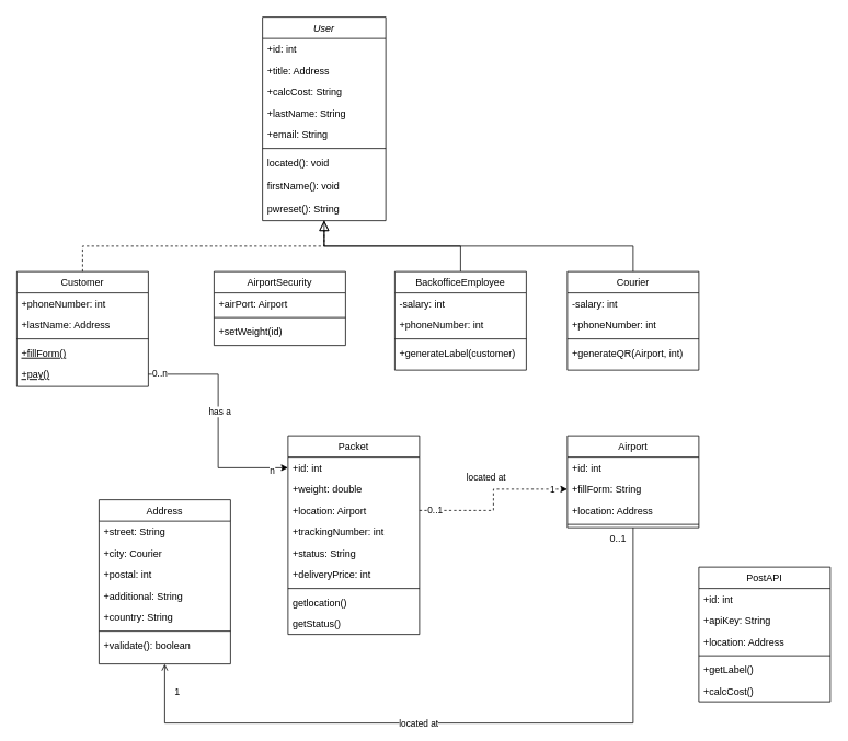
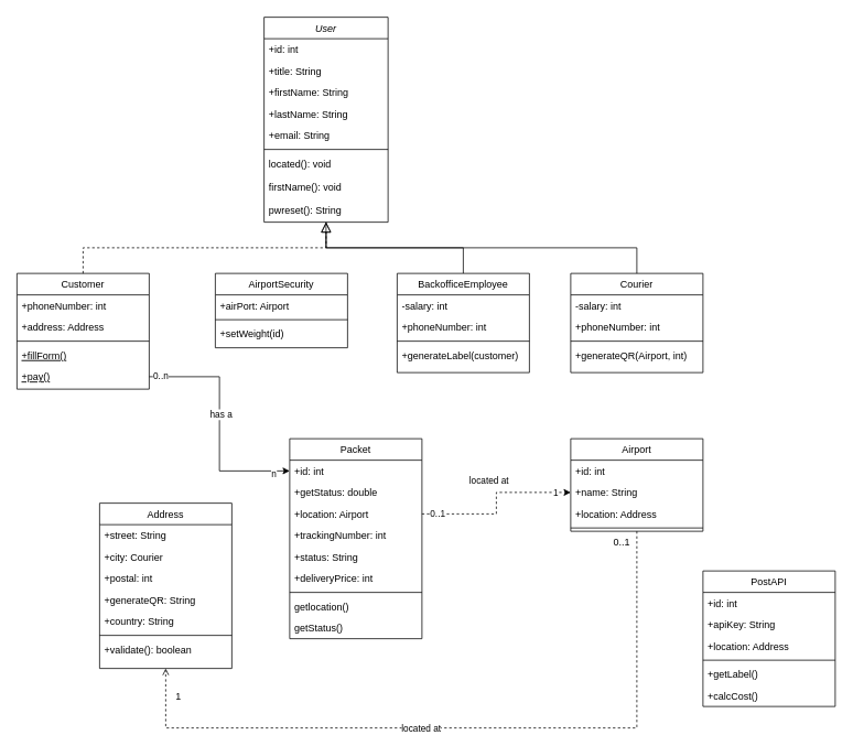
- <mxCell id="4" value="+title: Address" style="text;align=left;verticalAlign=top;spacingLeft=4;spacingRight=4;overflow=hidden;rotatable=0;points=[[0,0.5],[1,0.5]];portConstraint=eastwest;" parent="2" vertex="1"><mxGeometry y="52" width="150" height="26" as="geometry" /></mxCell>
+ <mxCell id="4" value="+title: String" style="text;align=left;verticalAlign=top;spacingLeft=4;spacingRight=4;overflow=hidden;rotatable=0;points=[[0,0.5],[1,0.5]];portConstraint=eastwest;" parent="2" vertex="1"><mxGeometry y="52" width="150" height="26" as="geometry" /></mxCell>
- <mxCell id="5" value="+calcCost: String" style="text;align=left;verticalAlign=top;spacingLeft=4;spacingRight=4;overflow=hidden;rotatable=0;points=[[0,0.5],[1,0.5]];portConstraint=eastwest;rounded=0;shadow=0;html=0;" parent="2" vertex="1"><mxGeometry y="78" width="150" height="26" as="geometry" /></mxCell>
+ <mxCell id="5" value="+firstName: String" style="text;align=left;verticalAlign=top;spacingLeft=4;spacingRight=4;overflow=hidden;rotatable=0;points=[[0,0.5],[1,0.5]];portConstraint=eastwest;rounded=0;shadow=0;html=0;" parent="2" vertex="1"><mxGeometry y="78" width="150" height="26" as="geometry" /></mxCell>
- <mxCell id="14" value="+lastName: Address" style="text;align=left;verticalAlign=top;spacingLeft=4;spacingRight=4;overflow=hidden;rotatable=0;points=[[0,0.5],[1,0.5]];portConstraint=eastwest;rounded=0;shadow=0;html=0;" parent="12" vertex="1"><mxGeometry y="52" width="160" height="26" as="geometry" /></mxCell>
+ <mxCell id="14" value="+address: Address" style="text;align=left;verticalAlign=top;spacingLeft=4;spacingRight=4;overflow=hidden;rotatable=0;points=[[0,0.5],[1,0.5]];portConstraint=eastwest;rounded=0;shadow=0;html=0;" parent="12" vertex="1"><mxGeometry y="52" width="160" height="26" as="geometry" /></mxCell>
- <mxCell id="33" value="+weight: double" style="text;align=left;verticalAlign=top;spacingLeft=4;spacingRight=4;overflow=hidden;rotatable=0;points=[[0,0.5],[1,0.5]];portConstraint=eastwest;rounded=0;shadow=0;html=0;" parent="31" vertex="1"><mxGeometry y="52" width="160" height="26" as="geometry" /></mxCell>
+ <mxCell id="33" value="+getStatus: double" style="text;align=left;verticalAlign=top;spacingLeft=4;spacingRight=4;overflow=hidden;rotatable=0;points=[[0,0.5],[1,0.5]];portConstraint=eastwest;rounded=0;shadow=0;html=0;" parent="31" vertex="1"><mxGeometry y="52" width="160" height="26" as="geometry" /></mxCell>
- <mxCell id="44" value="+fillForm: String&#10;" style="text;align=left;verticalAlign=top;spacingLeft=4;spacingRight=4;overflow=hidden;rotatable=0;points=[[0,0.5],[1,0.5]];portConstraint=eastwest;" parent="42" vertex="1"><mxGeometry y="52" width="160" height="26" as="geometry" /></mxCell>
+ <mxCell id="44" value="+name: String&#10;" style="text;align=left;verticalAlign=top;spacingLeft=4;spacingRight=4;overflow=hidden;rotatable=0;points=[[0,0.5],[1,0.5]];portConstraint=eastwest;" parent="42" vertex="1"><mxGeometry y="52" width="160" height="26" as="geometry" /></mxCell>
- <mxCell id="27" value="+additional: String" style="text;align=left;verticalAlign=top;spacingLeft=4;spacingRight=4;overflow=hidden;rotatable=0;points=[[0,0.5],[1,0.5]];portConstraint=eastwest;rounded=0;shadow=0;html=0;" parent="23" vertex="1"><mxGeometry y="104" width="160" height="26" as="geometry" /></mxCell>
+ <mxCell id="27" value="+generateQR: String" style="text;align=left;verticalAlign=top;spacingLeft=4;spacingRight=4;overflow=hidden;rotatable=0;points=[[0,0.5],[1,0.5]];portConstraint=eastwest;rounded=0;shadow=0;html=0;" parent="23" vertex="1"><mxGeometry y="104" width="160" height="26" as="geometry" /></mxCell>
- <mxCell id="53" value="" style="endArrow=open;shadow=0;strokeWidth=1;rounded=0;endFill=1;edgeStyle=elbowEdgeStyle;elbow=vertical;exitX=0.5;exitY=1;exitDx=0;exitDy=0;entryX=0.5;entryY=1;entryDx=0;entryDy=0;" parent="1" source="42" target="23" edge="1"><mxGeometry x="0.5" y="41" relative="1" as="geometry"><mxPoint x="710" y="770" as="sourcePoint" /><mxPoint x="140" y="900" as="targetPoint" /><mxPoint x="-40" y="32" as="offset" /><Array as="points"><mxPoint x="480" y="880" /><mxPoint x="500" y="830" /><mxPoint x="750" y="656" /></Array></mxGeometry></mxCell>
+ <mxCell id="53" value="" style="endArrow=open;shadow=0;strokeWidth=1;rounded=0;endFill=1;edgeStyle=elbowEdgeStyle;elbow=vertical;exitX=0.5;exitY=1;exitDx=0;exitDy=0;entryX=0.5;entryY=1;entryDx=0;entryDy=0;dashed=1;" parent="1" source="42" target="23" edge="1"><mxGeometry x="0.5" y="41" relative="1" as="geometry"><mxPoint x="710" y="770" as="sourcePoint" /><mxPoint x="140" y="900" as="targetPoint" /><mxPoint x="-40" y="32" as="offset" /><Array as="points"><mxPoint x="480" y="880" /><mxPoint x="500" y="830" /><mxPoint x="750" y="656" /></Array></mxGeometry></mxCell>
